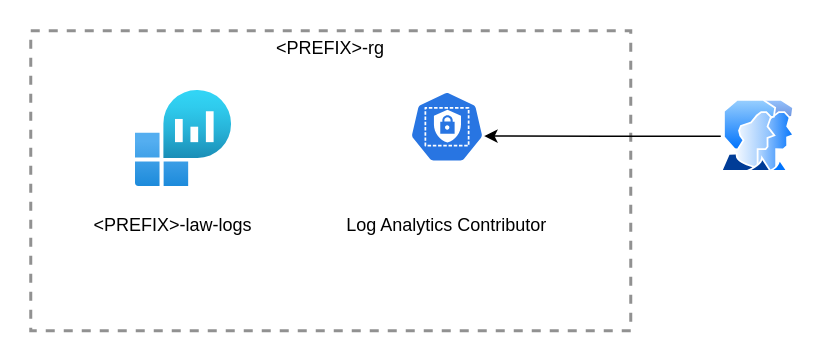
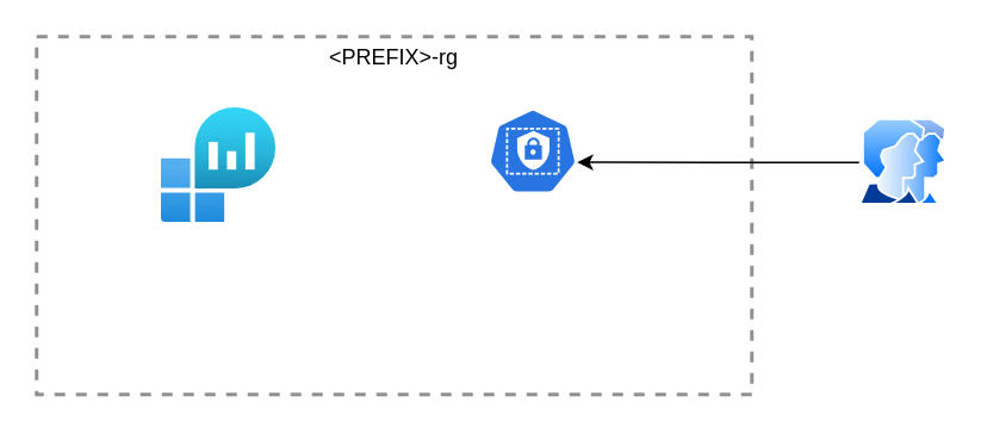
- <mxCell id="8" value="&amp;lt;PREFIX&amp;gt;-law-logs" style="text;html=1;strokeColor=none;fillColor=none;align=center;verticalAlign=middle;whiteSpace=wrap;rounded=0;" vertex="1" parent="6"><mxGeometry y="80" width="110" height="20" as="geometry" /></mxCell>
- <mxCell id="5" value="Log Analytics Contributor&lt;br&gt;" style="text;html=1;strokeColor=none;fillColor=none;align=center;verticalAlign=middle;whiteSpace=wrap;rounded=0;" vertex="1" parent="3"><mxGeometry y="80" width="155" height="20" as="geometry" /></mxCell>
